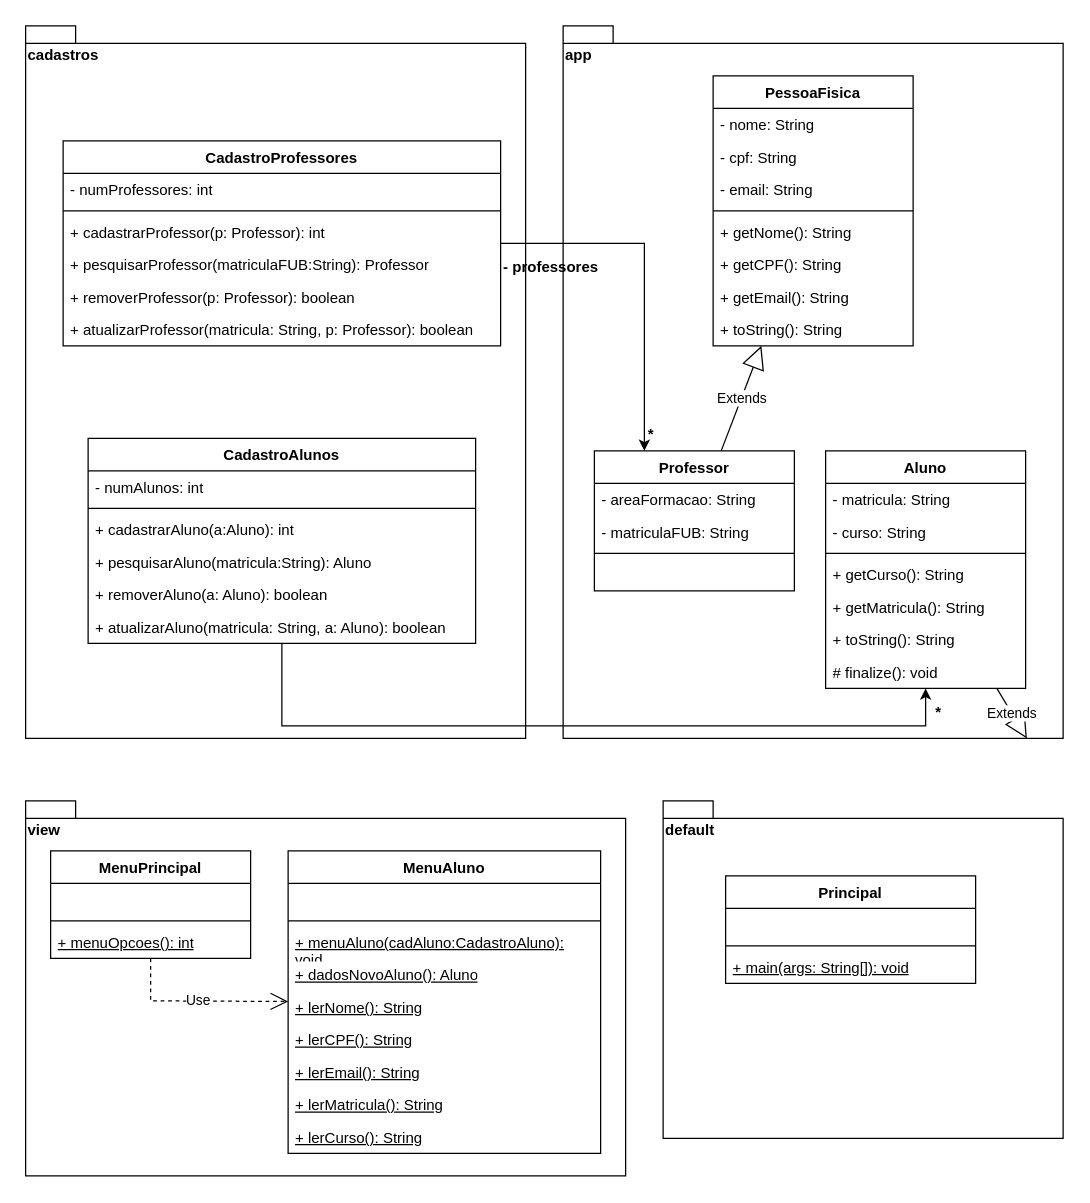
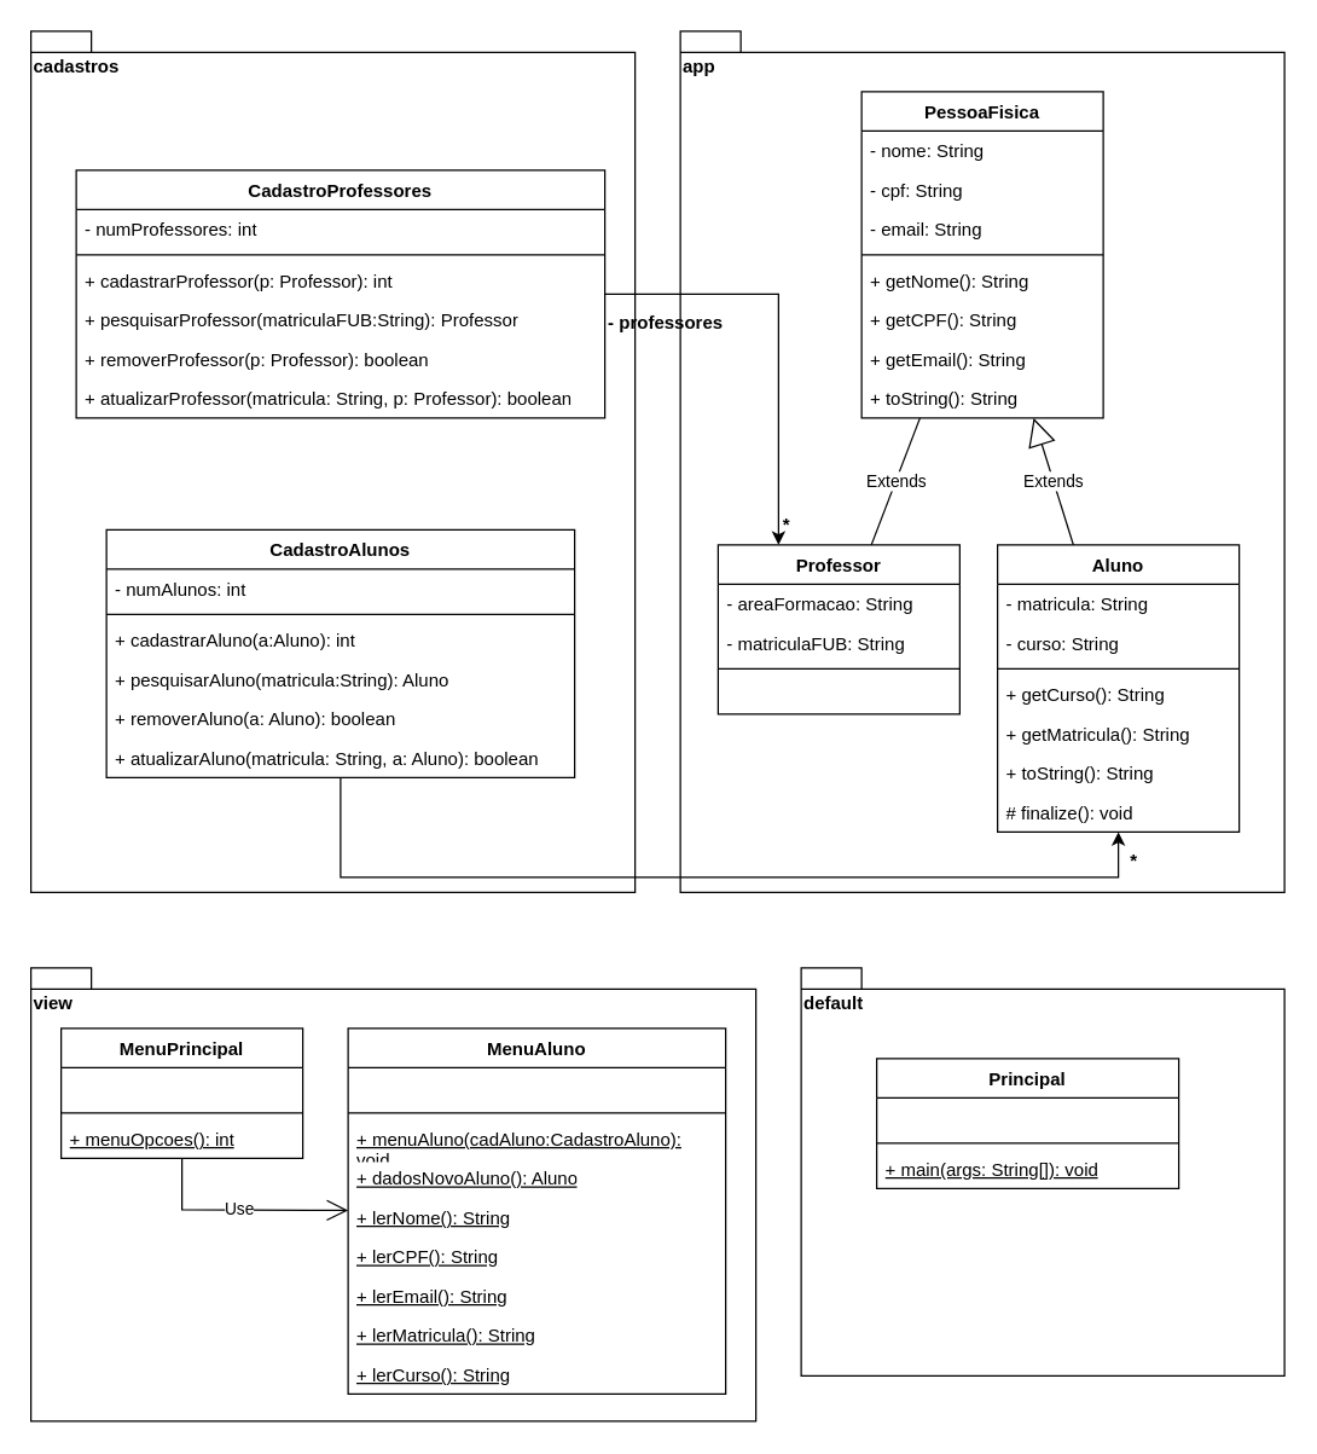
- <mxCell id="25" value="Extends" style="endArrow=block;endSize=16;endFill=0;html=1;rounded=0;" parent="1" source="12" target="3" edge="1"><mxGeometry width="160" relative="1" as="geometry"><mxPoint x="390" y="380" as="sourcePoint" /><mxPoint x="550" y="380" as="targetPoint" /></mxGeometry></mxCell>
+ <mxCell id="25" value="Extends" style="endArrow=none;endSize=16;endFill=0;html=1;rounded=0;" parent="1" source="12" target="3" edge="1"><mxGeometry width="160" relative="1" as="geometry"><mxPoint x="390" y="380" as="sourcePoint" /><mxPoint x="550" y="380" as="targetPoint" /></mxGeometry></mxCell>
- <mxCell id="26" value="Extends" style="endArrow=block;endSize=16;endFill=0;html=1;rounded=0;" parent="1" source="17" target="2" edge="1"><mxGeometry width="160" relative="1" as="geometry"><mxPoint x="390" y="380" as="sourcePoint" /><mxPoint x="550" y="380" as="targetPoint" /></mxGeometry></mxCell>
+ <mxCell id="26" value="Extends" style="endArrow=block;endSize=16;endFill=0;html=1;rounded=0;" parent="1" source="17" target="3" edge="1"><mxGeometry width="160" relative="1" as="geometry"><mxPoint x="390" y="380" as="sourcePoint" /><mxPoint x="550" y="380" as="targetPoint" /></mxGeometry></mxCell>
- <mxCell id="62" value="Use" style="endArrow=open;endSize=12;dashed=1;html=1;rounded=0;" edge="1" parent="1" source="48" target="52"><mxGeometry width="160" relative="1" as="geometry"><mxPoint x="350" y="580" as="sourcePoint" /><mxPoint x="510" y="580" as="targetPoint" /><Array as="points"><mxPoint x="120" y="800" /></Array></mxGeometry></mxCell>
+ <mxCell id="62" value="Use" style="endArrow=open;endSize=12;dashed=0;html=1;rounded=0;" edge="1" parent="1" source="48" target="52"><mxGeometry width="160" relative="1" as="geometry"><mxPoint x="350" y="580" as="sourcePoint" /><mxPoint x="510" y="580" as="targetPoint" /><Array as="points"><mxPoint x="120" y="800" /></Array></mxGeometry></mxCell>
